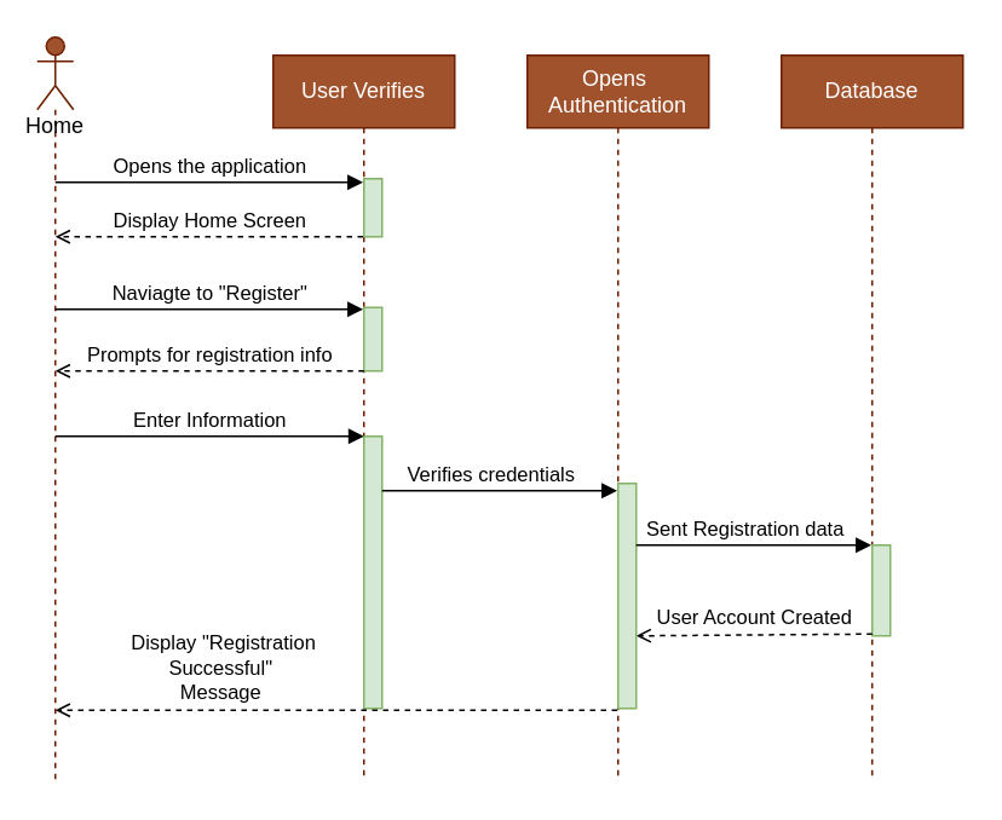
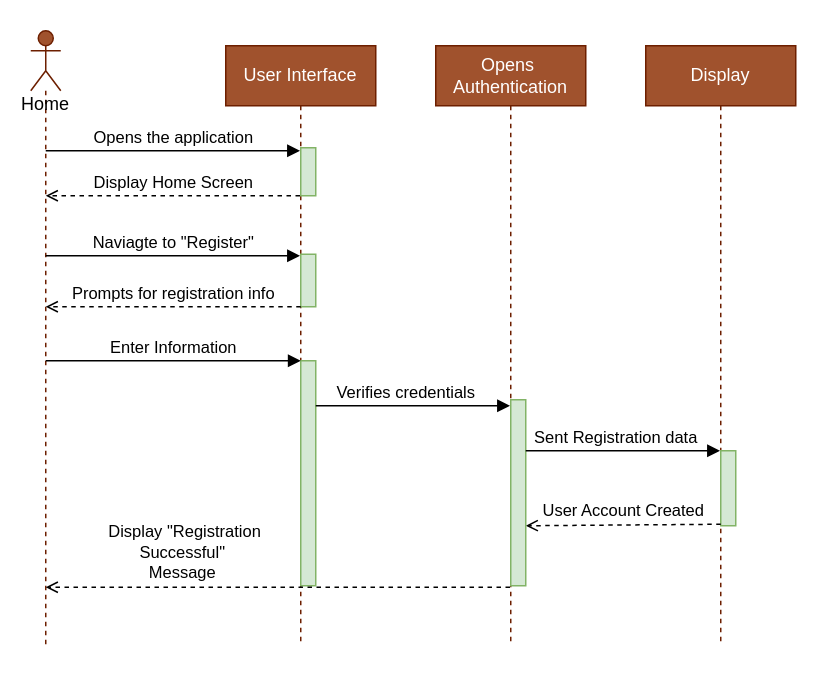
- <mxCell id="2" value="User Verifies" style="shape=umlLifeline;perimeter=lifelinePerimeter;whiteSpace=wrap;html=1;container=1;dropTarget=0;collapsible=0;recursiveResize=0;outlineConnect=0;portConstraint=eastwest;newEdgeStyle={&quot;curved&quot;:0,&quot;rounded&quot;:0};fillColor=#a0522d;strokeColor=#6D1F00;fontColor=#ffffff;" parent="1" vertex="1"><mxGeometry x="150" y="30" width="100" height="400" as="geometry" /></mxCell>
+ <mxCell id="2" value="User Interface" style="shape=umlLifeline;perimeter=lifelinePerimeter;whiteSpace=wrap;html=1;container=1;dropTarget=0;collapsible=0;recursiveResize=0;outlineConnect=0;portConstraint=eastwest;newEdgeStyle={&quot;curved&quot;:0,&quot;rounded&quot;:0};fillColor=#a0522d;strokeColor=#6D1F00;fontColor=#ffffff;" parent="1" vertex="1"><mxGeometry x="150" y="30" width="100" height="400" as="geometry" /></mxCell>
- <mxCell id="6" value="Database" style="shape=umlLifeline;perimeter=lifelinePerimeter;whiteSpace=wrap;html=1;container=1;dropTarget=0;collapsible=0;recursiveResize=0;outlineConnect=0;portConstraint=eastwest;newEdgeStyle={&quot;curved&quot;:0,&quot;rounded&quot;:0};fillColor=#a0522d;strokeColor=#6D1F00;fontColor=#ffffff;" parent="1" vertex="1"><mxGeometry x="430" y="30" width="100" height="400" as="geometry" /></mxCell>
+ <mxCell id="6" value="Display" style="shape=umlLifeline;perimeter=lifelinePerimeter;whiteSpace=wrap;html=1;container=1;dropTarget=0;collapsible=0;recursiveResize=0;outlineConnect=0;portConstraint=eastwest;newEdgeStyle={&quot;curved&quot;:0,&quot;rounded&quot;:0};fillColor=#a0522d;strokeColor=#6D1F00;fontColor=#ffffff;" parent="1" vertex="1"><mxGeometry x="430" y="30" width="100" height="400" as="geometry" /></mxCell>
